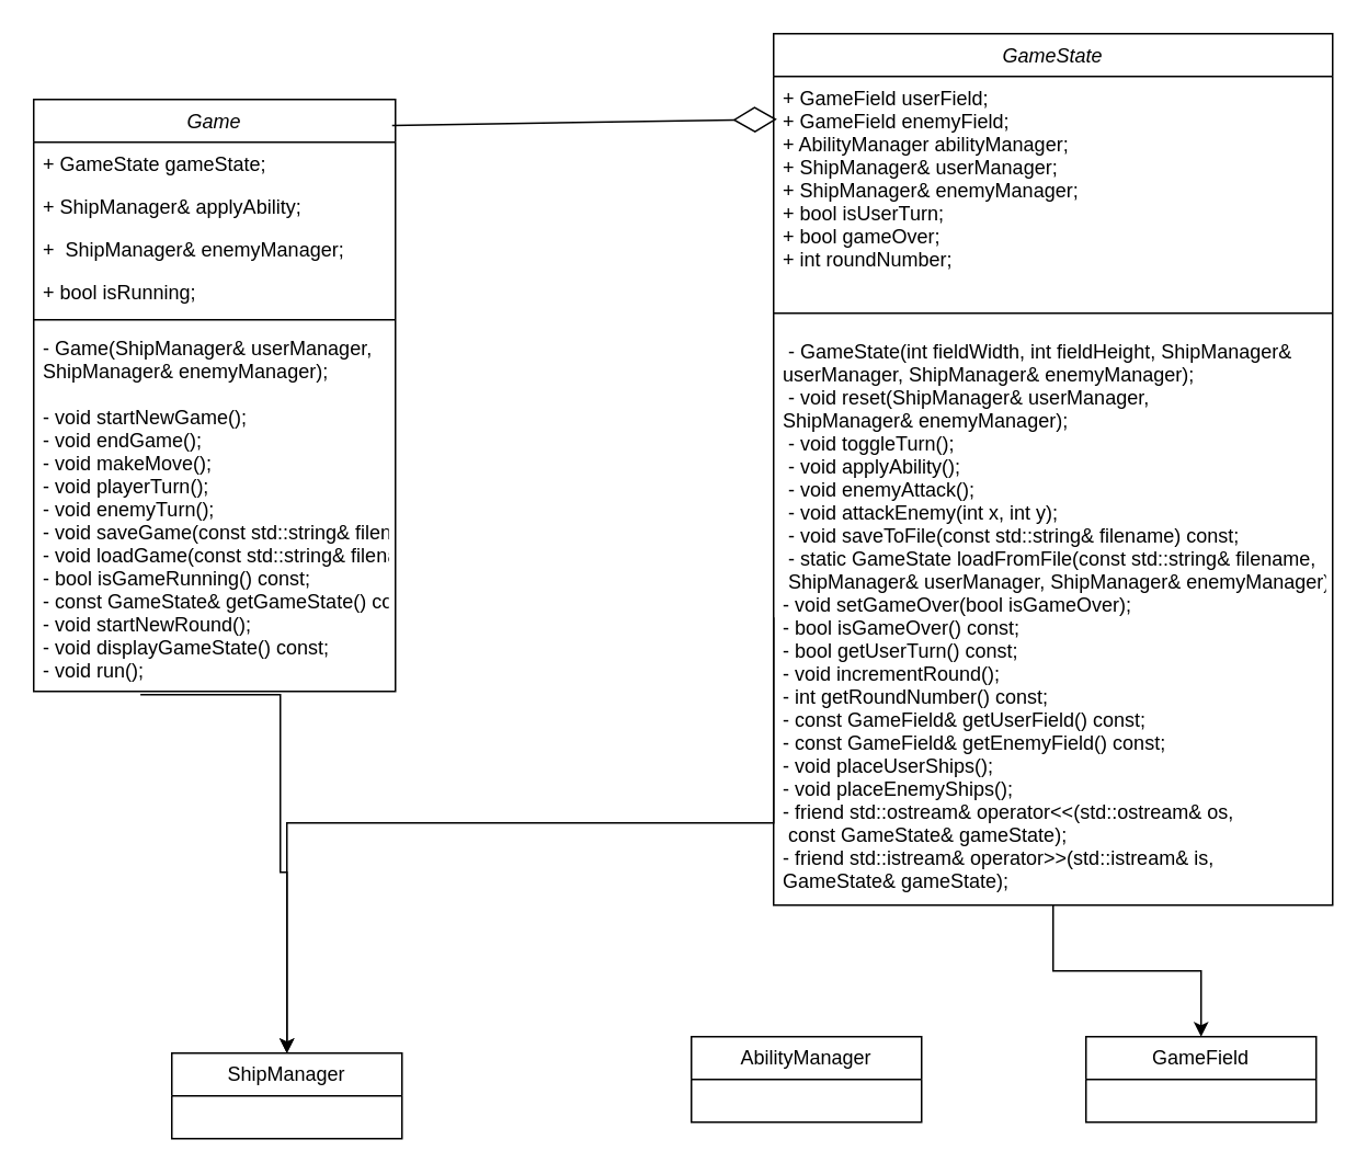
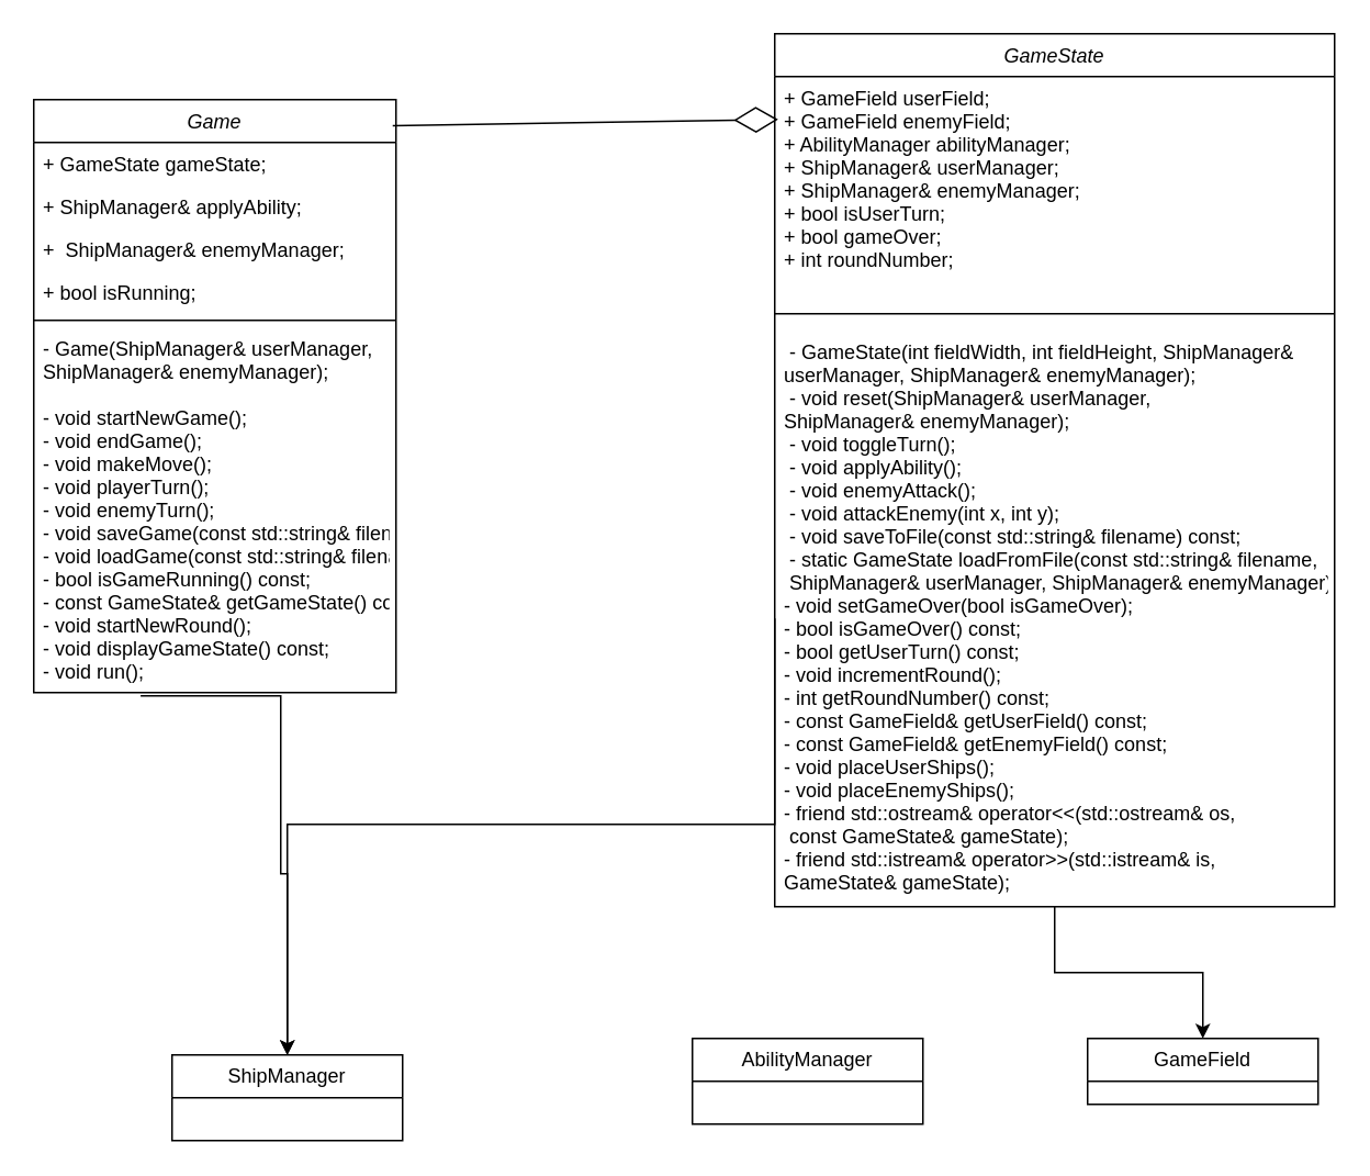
- <mxCell id="20" value="GameField" style="swimlane;fontStyle=0;childLayout=stackLayout;horizontal=1;startSize=26;fillColor=none;horizontalStack=0;resizeParent=1;resizeParentMax=0;resizeLast=0;collapsible=1;marginBottom=0;whiteSpace=wrap;html=1;" vertex="1" parent="1"><mxGeometry x="660" y="630" width="140" height="52" as="geometry" /></mxCell>
+ <mxCell id="20" value="GameField" style="swimlane;fontStyle=0;childLayout=stackLayout;horizontal=1;startSize=26;fillColor=none;horizontalStack=0;resizeParent=1;resizeParentMax=0;resizeLast=0;collapsible=1;marginBottom=0;whiteSpace=wrap;html=1;" vertex="1" parent="1"><mxGeometry x="660" y="630" width="140" height="40" as="geometry" /></mxCell>
